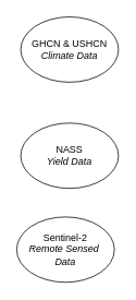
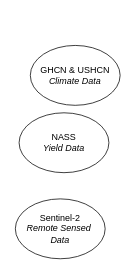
- <mxCell id="2" value="GHCN &amp;amp; USHCN&lt;div&gt;&lt;i&gt;Climate Data&lt;/i&gt;&lt;/div&gt;" style="ellipse;whiteSpace=wrap;html=1;" vertex="1" parent="1"><mxGeometry x="25" y="20" width="120" height="80" as="geometry" /></mxCell>
+ <mxCell id="2" value="GHCN &amp;amp; USHCN&lt;div&gt;&lt;i&gt;Climate Data&lt;/i&gt;&lt;/div&gt;" style="ellipse;whiteSpace=wrap;html=1;" vertex="1" parent="1"><mxGeometry x="40" y="60" width="120" height="80" as="geometry" /></mxCell>
